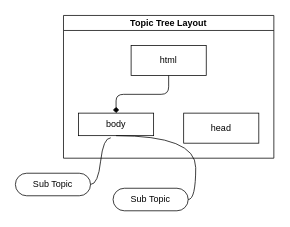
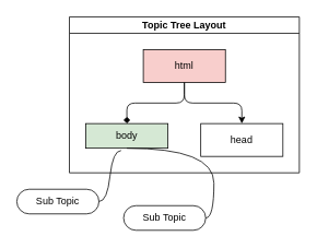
- <mxCell id="3" value="html" style="whiteSpace=wrap;html=1;" vertex="1" parent="2"><mxGeometry x="90" y="40" width="100" height="40" as="geometry" /></mxCell>
+ <mxCell id="3" value="html" style="whiteSpace=wrap;html=1;fillColor=#f8cecc;" vertex="1" parent="2"><mxGeometry x="90" y="40" width="100" height="40" as="geometry" /></mxCell>
+ <mxCell id="7" value="" style="edgeStyle=elbowEdgeStyle;elbow=vertical;html=1;rounded=1;curved=0;sourcePerimeterSpacing=0;targetPerimeterSpacing=0;startSize=6;endSize=6;" edge="1" parent="2" source="3" target="6"><mxGeometry relative="1" as="geometry" /></mxCell>
- <mxCell id="4" value="body" style="whiteSpace=wrap;html=1;" vertex="1" parent="2"><mxGeometry x="20" y="130" width="100" height="30" as="geometry" /></mxCell>
+ <mxCell id="4" value="body" style="whiteSpace=wrap;html=1;fillColor=#d5e8d4;" vertex="1" parent="2"><mxGeometry x="20" y="130" width="100" height="30" as="geometry" /></mxCell>
